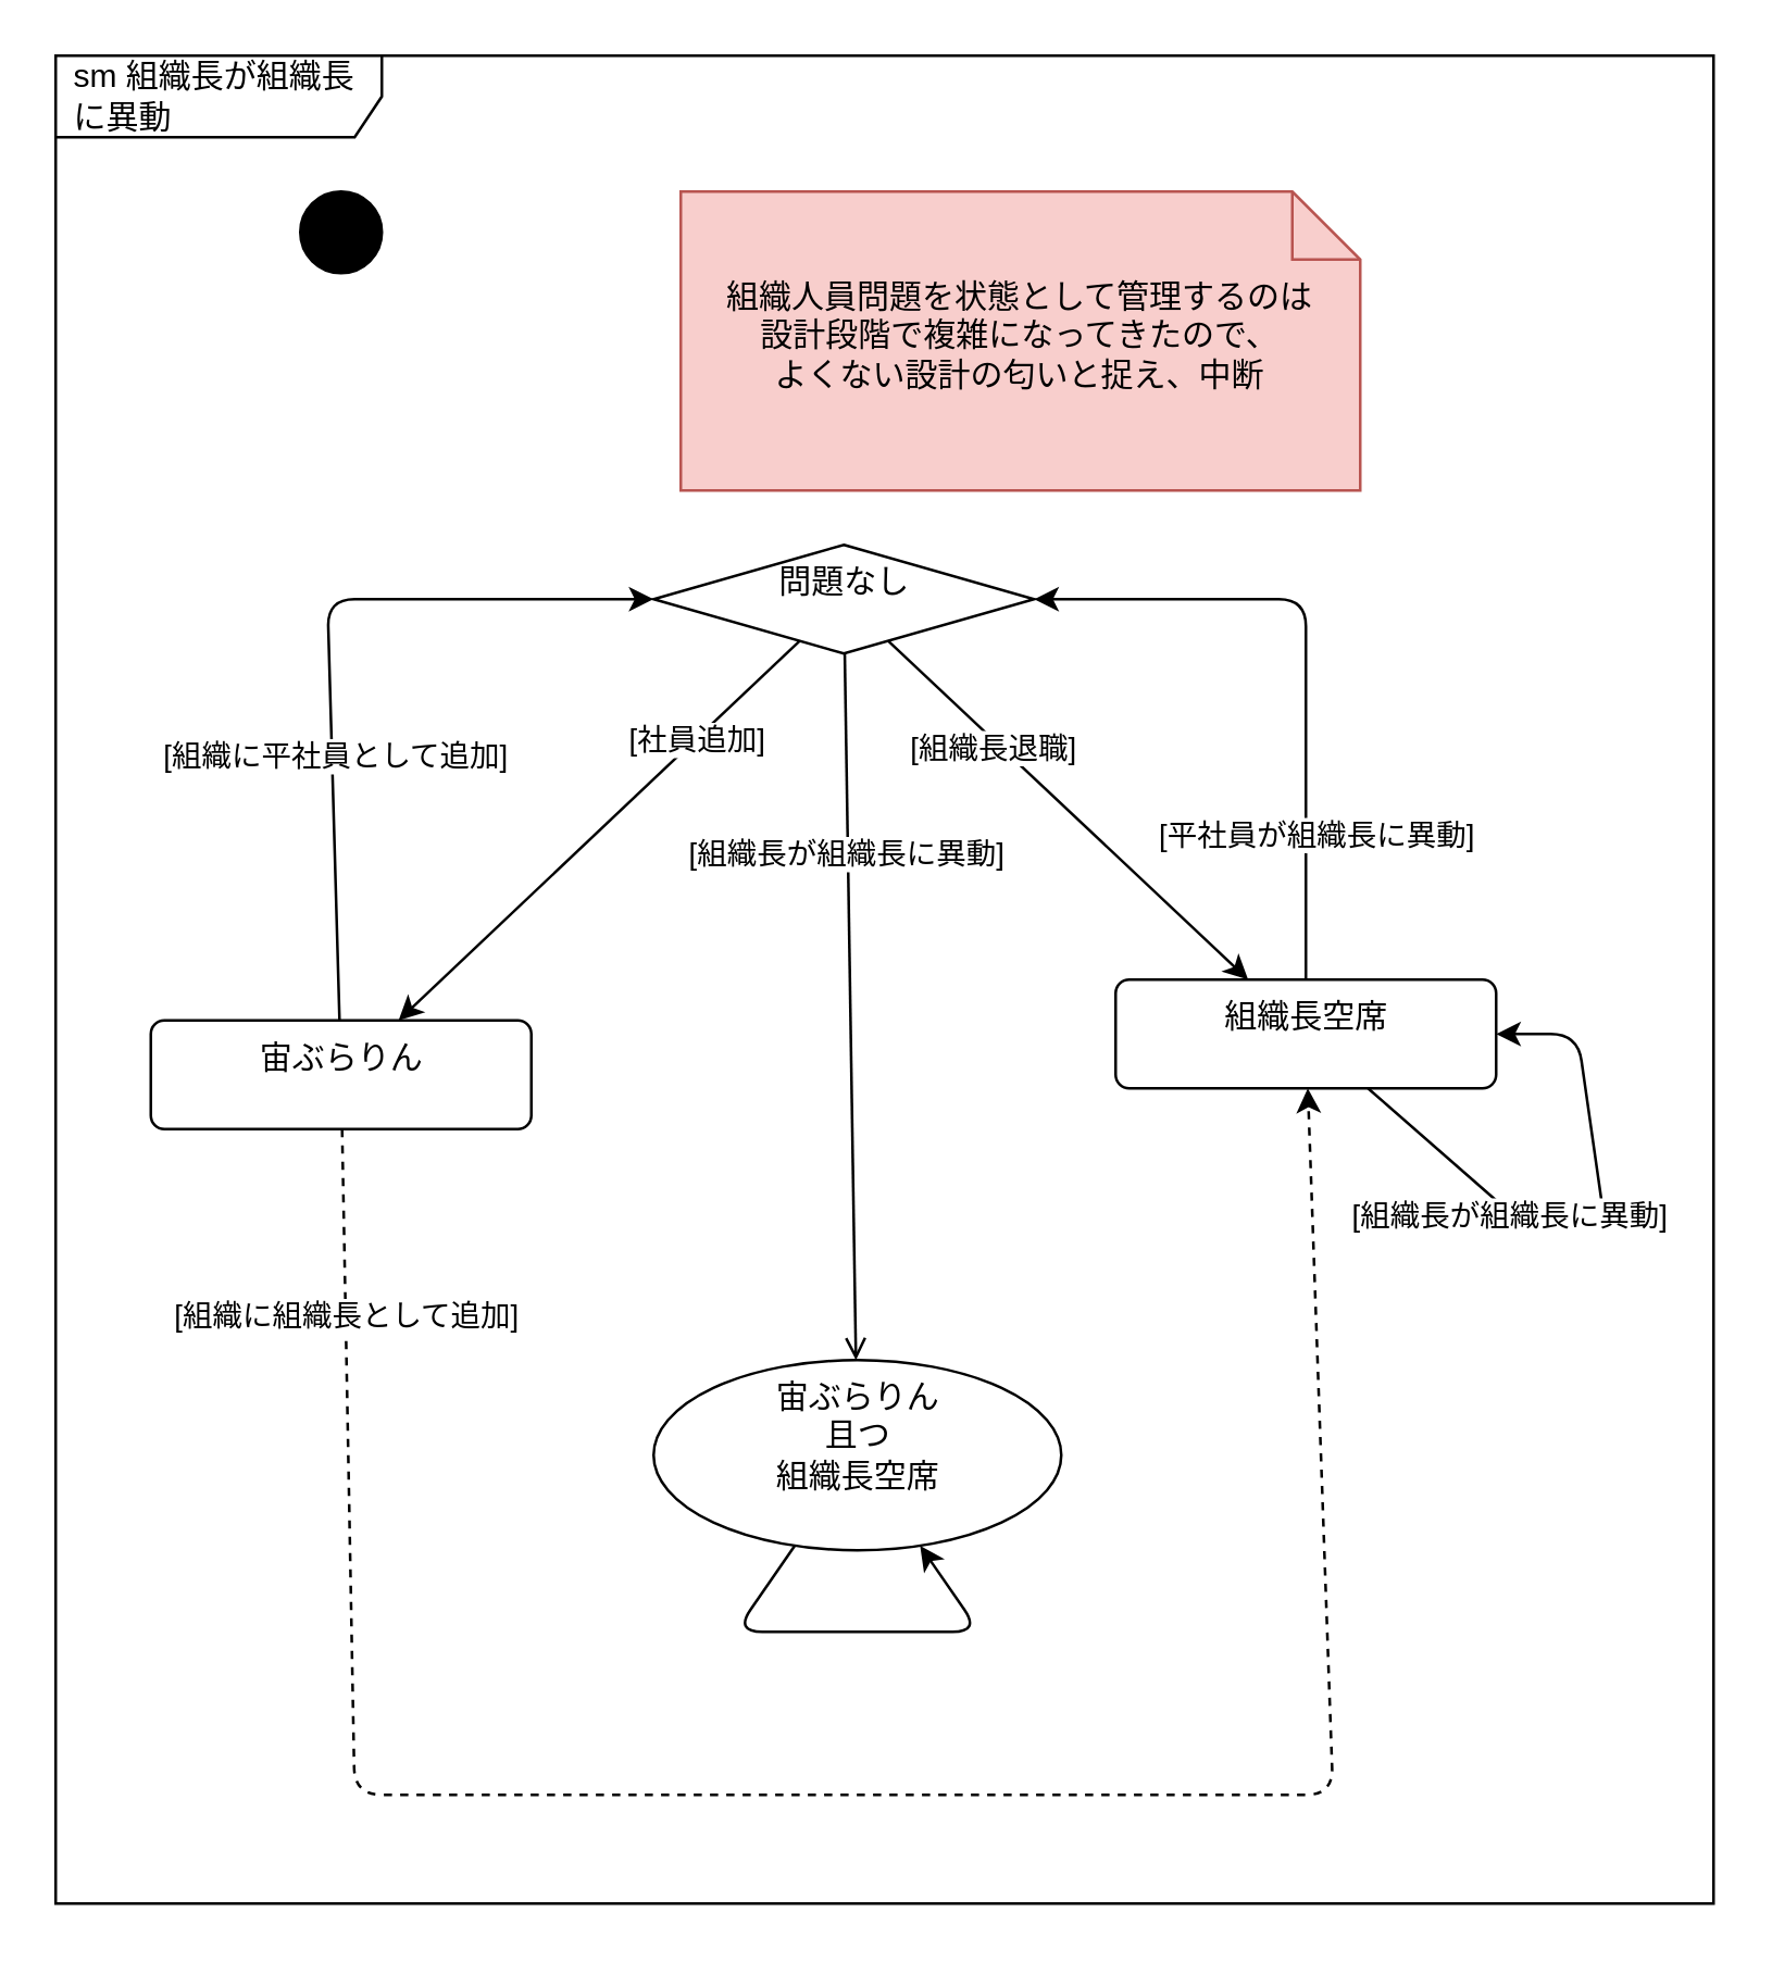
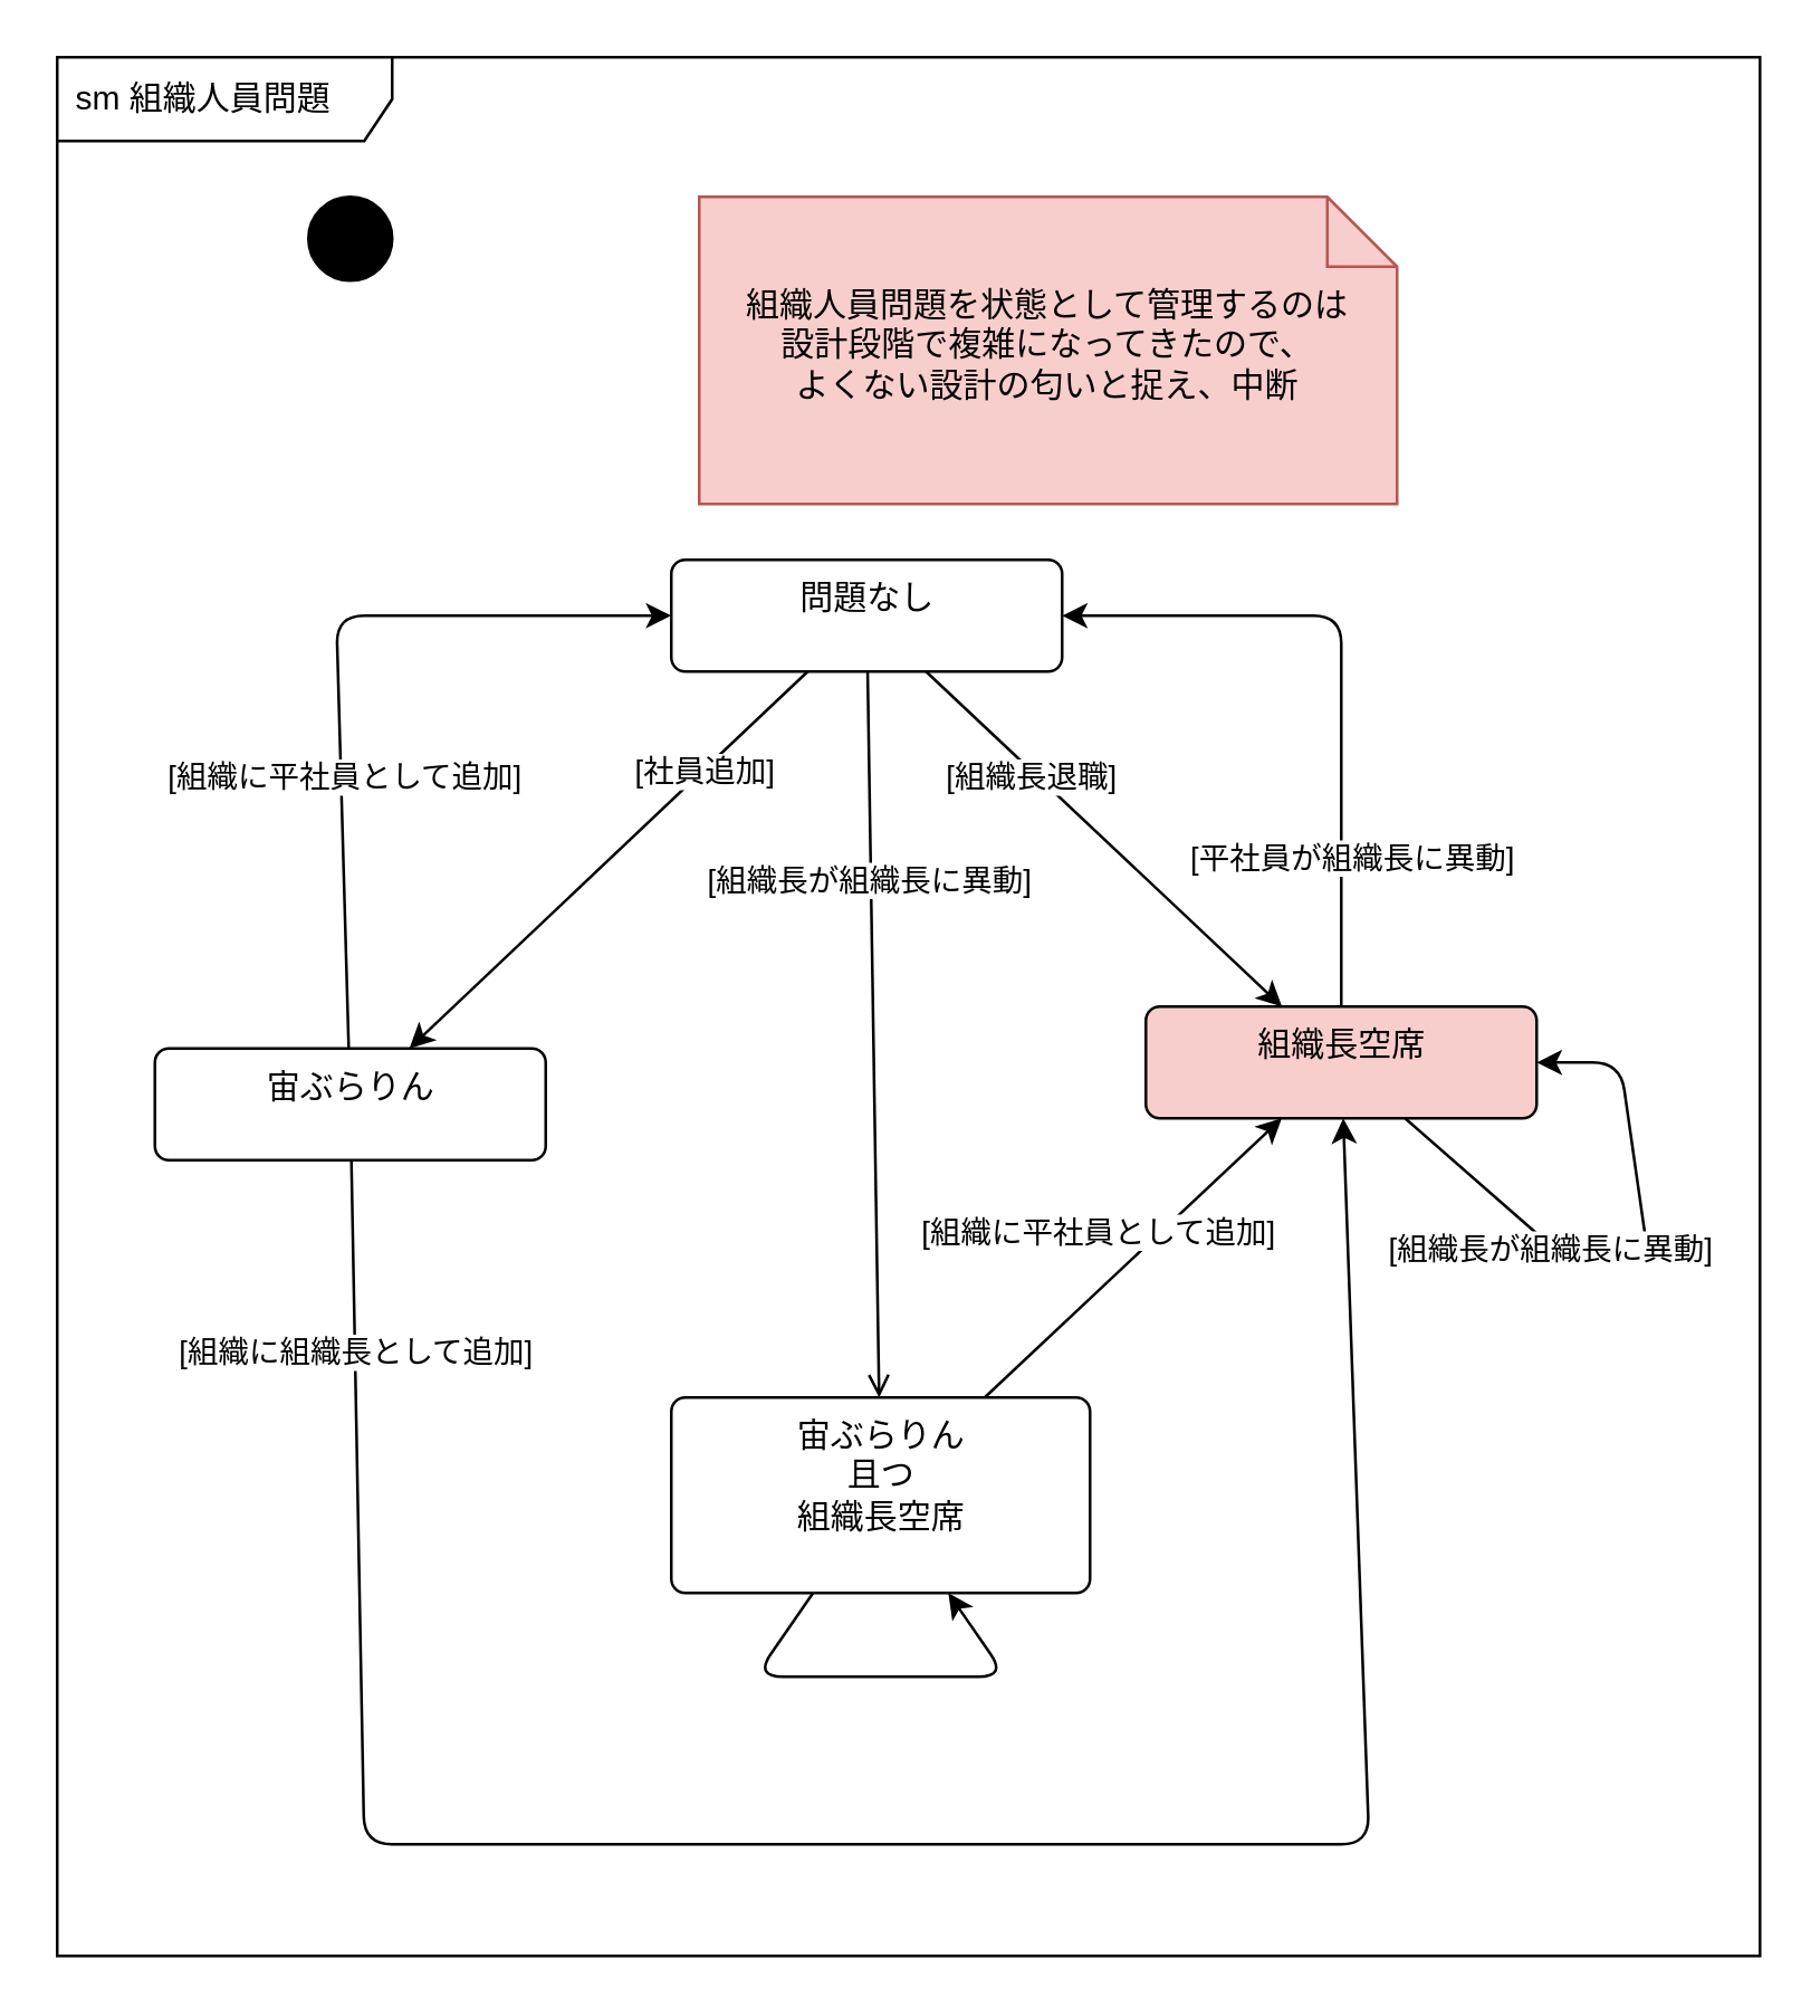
- <mxCell id="2" value="sm 組織長が組織長に異動" style="shape=umlFrame;whiteSpace=wrap;html=1;width=120;height=30;boundedLbl=1;verticalAlign=middle;align=left;spacingLeft=5;swimlaneFillColor=default;" parent="1" vertex="1"><mxGeometry x="20" y="20" width="610" height="680" as="geometry" /></mxCell>
+ <mxCell id="2" value="sm 組織人員問題" style="shape=umlFrame;whiteSpace=wrap;html=1;width=120;height=30;boundedLbl=1;verticalAlign=middle;align=left;spacingLeft=5;swimlaneFillColor=default;" parent="1" vertex="1"><mxGeometry x="20" y="20" width="610" height="680" as="geometry" /></mxCell>
- <mxCell id="10" value="問題なし" style="rhombus;html=1;align=center;verticalAlign=top;absoluteArcSize=1;arcSize=10;dashed=0;" parent="1" vertex="1"><mxGeometry x="240" y="200" width="140" height="40" as="geometry" /></mxCell>
+ <mxCell id="10" value="問題なし" style="html=1;align=center;verticalAlign=top;rounded=1;absoluteArcSize=1;arcSize=10;dashed=0;" parent="1" vertex="1"><mxGeometry x="240" y="200" width="140" height="40" as="geometry" /></mxCell>
- <mxCell id="18" value="組織長空席" style="html=1;align=center;verticalAlign=top;rounded=1;absoluteArcSize=1;arcSize=10;dashed=0;" parent="1" vertex="1"><mxGeometry x="410" y="360" width="140" height="40" as="geometry" /></mxCell>
+ <mxCell id="18" value="組織長空席" style="html=1;align=center;verticalAlign=top;rounded=1;absoluteArcSize=1;arcSize=10;dashed=0;fillColor=#f8cecc;" parent="1" vertex="1"><mxGeometry x="410" y="360" width="140" height="40" as="geometry" /></mxCell>
+ <mxCell id="19" style="edgeStyle=none;html=1;" parent="1" source="21" target="18" edge="1"><mxGeometry relative="1" as="geometry" /></mxCell>
+ <mxCell id="20" value="[組織に平社員として追加]" style="edgeLabel;html=1;align=center;verticalAlign=middle;resizable=0;points=[];" parent="19" vertex="1" connectable="0"><mxGeometry x="-0.545" y="3" relative="1" as="geometry"><mxPoint x="18" y="-35" as="offset" /></mxGeometry></mxCell>
- <mxCell id="21" value="宙ぶらりん&lt;br&gt;且つ&lt;br&gt;組織長空席" style="ellipse;html=1;align=center;verticalAlign=top;absoluteArcSize=1;arcSize=10;dashed=0;" parent="1" vertex="1"><mxGeometry x="240" y="500" width="150" height="70" as="geometry" /></mxCell>
+ <mxCell id="21" value="宙ぶらりん&lt;br&gt;且つ&lt;br&gt;組織長空席" style="html=1;align=center;verticalAlign=top;rounded=1;absoluteArcSize=1;arcSize=10;dashed=0;" parent="1" vertex="1"><mxGeometry x="240" y="500" width="150" height="70" as="geometry" /></mxCell>
- <mxCell id="13" style="edgeStyle=none;html=1;dashed=1;" parent="1" source="15" target="18" edge="1"><mxGeometry relative="1" as="geometry"><Array as="points"><mxPoint x="130" y="660" /><mxPoint x="490" y="660" /></Array></mxGeometry></mxCell>
+ <mxCell id="13" style="edgeStyle=none;html=1;" parent="1" source="15" target="18" edge="1"><mxGeometry relative="1" as="geometry"><Array as="points"><mxPoint x="130" y="660" /><mxPoint x="490" y="660" /></Array></mxGeometry></mxCell>
